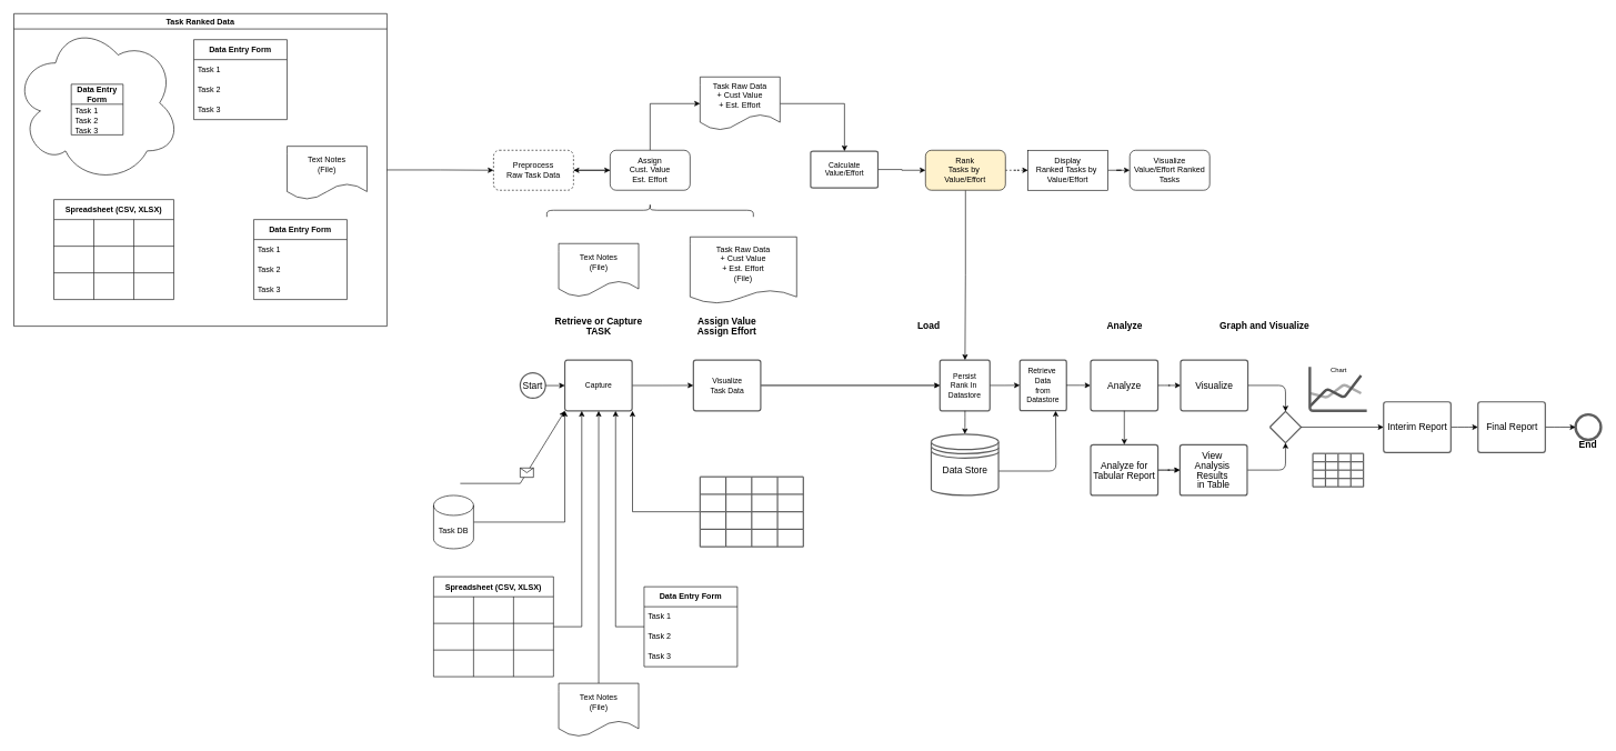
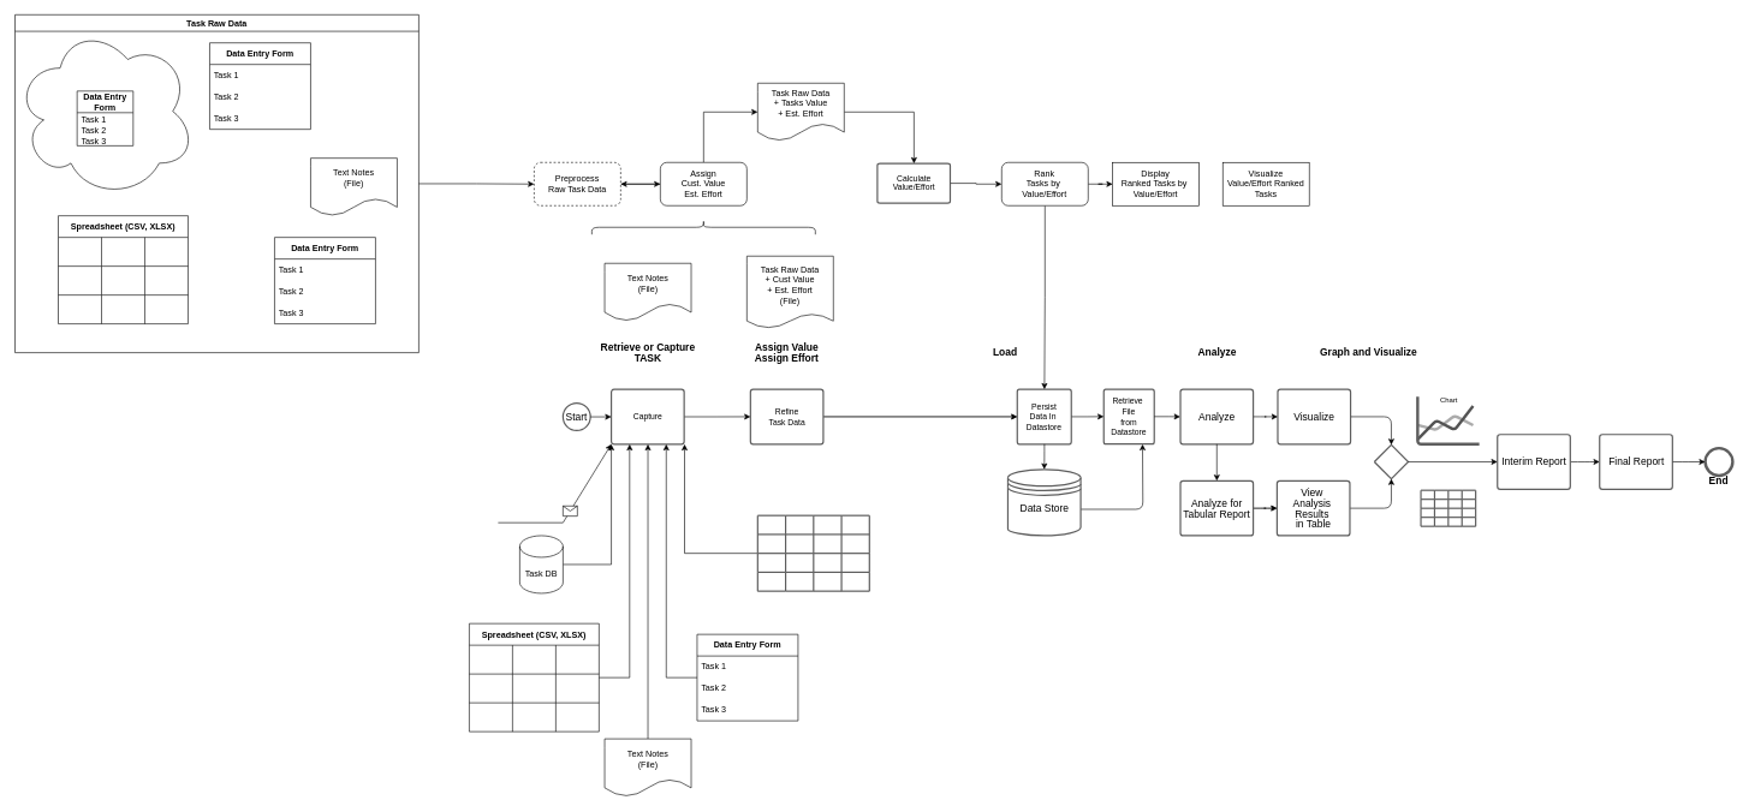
- <mxCell id="236" value="Task Ranked Data" style="swimlane;whiteSpace=wrap;html=1;" parent="1" vertex="1"><mxGeometry x="20" y="20" width="560" height="469" as="geometry"><mxRectangle x="-970" y="141" width="140" height="30" as="alternateBounds" /></mxGeometry></mxCell>
+ <mxCell id="236" value="Task Raw Data" style="swimlane;whiteSpace=wrap;html=1;" parent="1" vertex="1"><mxGeometry x="20" y="20" width="560" height="469" as="geometry"><mxRectangle x="-970" y="141" width="140" height="30" as="alternateBounds" /></mxGeometry></mxCell>
- <mxCell id="171" value="Task Raw Data&lt;br style=&quot;border-color: var(--border-color);&quot;&gt;&lt;span style=&quot;&quot;&gt;+ Cust Value&lt;/span&gt;&lt;br style=&quot;border-color: var(--border-color);&quot;&gt;&lt;span style=&quot;&quot;&gt;+ Est. Effort&lt;/span&gt;" style="shape=document;whiteSpace=wrap;html=1;boundedLbl=1;fontSize=12;" parent="1" vertex="1"><mxGeometry x="1050" y="115" width="120" height="80" as="geometry" /></mxCell>
+ <mxCell id="171" value="Task Raw Data&lt;br style=&quot;border-color: var(--border-color);&quot;&gt;&lt;span style=&quot;&quot;&gt;+ Tasks Value&lt;/span&gt;&lt;br style=&quot;border-color: var(--border-color);&quot;&gt;&lt;span style=&quot;&quot;&gt;+ Est. Effort&lt;/span&gt;" style="shape=document;whiteSpace=wrap;html=1;boundedLbl=1;fontSize=12;" parent="1" vertex="1"><mxGeometry x="1050" y="115" width="120" height="80" as="geometry" /></mxCell>
- <mxCell id="166" value="Rank &lt;br&gt;Tasks by&amp;nbsp;&lt;br&gt;Value/Effort" style="rounded=1;whiteSpace=wrap;html=1;fontSize=12;fillColor=#fff2cc;" parent="1" vertex="1"><mxGeometry x="1388.4" y="225" width="120" height="60" as="geometry" /></mxCell>
+ <mxCell id="166" value="Rank &lt;br&gt;Tasks by&amp;nbsp;&lt;br&gt;Value/Effort" style="rounded=1;whiteSpace=wrap;html=1;fontSize=12;" parent="1" vertex="1"><mxGeometry x="1388.4" y="225" width="120" height="60" as="geometry" /></mxCell>
- <mxCell id="164" value="" style="edgeStyle=orthogonalEdgeStyle;rounded=0;orthogonalLoop=1;jettySize=auto;html=1;fontSize=12;dashed=1;" parent="1" source="166" target="169" edge="1"><mxGeometry relative="1" as="geometry" /></mxCell>
+ <mxCell id="164" value="" style="edgeStyle=orthogonalEdgeStyle;rounded=0;orthogonalLoop=1;jettySize=auto;html=1;fontSize=12;" parent="1" source="166" target="169" edge="1"><mxGeometry relative="1" as="geometry" /></mxCell>
- <mxCell id="168" value="" style="edgeStyle=orthogonalEdgeStyle;rounded=0;orthogonalLoop=1;jettySize=auto;html=1;" parent="1" source="169" target="265" edge="1"><mxGeometry relative="1" as="geometry" /></mxCell>
- <mxCell id="265" value="Visualize&lt;br&gt;Value/Effort Ranked Tasks" style="rounded=1;whiteSpace=wrap;html=1;fontSize=12;" parent="1" vertex="1"><mxGeometry x="1695" y="225" width="120" height="60" as="geometry" /></mxCell>
+ <mxCell id="265" value="Visualize&lt;br&gt;Value/Effort Ranked Tasks" style="whiteSpace=wrap;html=1;fontSize=12;rounded=0;" parent="1" vertex="1"><mxGeometry x="1695" y="225" width="120" height="60" as="geometry" /></mxCell>
- <mxCell id="266" value="Task Raw Data&lt;br style=&quot;border-color: var(--border-color);&quot;&gt;&lt;span style=&quot;&quot;&gt;+ Cust Value&lt;/span&gt;&lt;br style=&quot;border-color: var(--border-color);&quot;&gt;&lt;span style=&quot;&quot;&gt;+ Est. Effort&lt;/span&gt;&lt;br&gt;(File)" style="shape=document;whiteSpace=wrap;html=1;boundedLbl=1;size=0.2;" parent="1" vertex="1"><mxGeometry x="1035" y="355" width="160" height="100" as="geometry" /></mxCell>
+ <mxCell id="266" value="Task Raw Data&lt;br style=&quot;border-color: var(--border-color);&quot;&gt;&lt;span style=&quot;&quot;&gt;+ Cust Value&lt;/span&gt;&lt;br style=&quot;border-color: var(--border-color);&quot;&gt;&lt;span style=&quot;&quot;&gt;+ Est. Effort&lt;/span&gt;&lt;br&gt;(File)" style="shape=document;whiteSpace=wrap;html=1;boundedLbl=1;size=0.2;" parent="1" vertex="1"><mxGeometry x="1035" y="355" width="120" height="100" as="geometry" /></mxCell>
- <mxCell id="43" value="&lt;font face=&quot;Arial&quot;&gt;&lt;span style=&quot;font-size: 11.29px;&quot;&gt;Visualize &lt;br&gt;Task Data&lt;/span&gt;&lt;/font&gt;" style="text;vsdxID=54;fillColor=none;gradientColor=none;strokeColor=none;strokeWidth=2;spacingTop=-3;spacingBottom=-3;spacingLeft=-3;spacingRight=-3;labelBackgroundColor=none;rounded=1;html=1;whiteSpace=wrap;verticalAlign=middle;align=center;;html=1;fontColor=#000000;" parent="41" vertex="1"><mxGeometry y="-0.2" width="101.6" height="76.2" as="geometry" /></mxCell>
+ <mxCell id="43" value="&lt;font face=&quot;Arial&quot;&gt;&lt;span style=&quot;font-size: 11.29px;&quot;&gt;Refine &lt;br&gt;Task Data&lt;/span&gt;&lt;/font&gt;" style="text;vsdxID=54;fillColor=none;gradientColor=none;strokeColor=none;strokeWidth=2;spacingTop=-3;spacingBottom=-3;spacingLeft=-3;spacingRight=-3;labelBackgroundColor=none;rounded=1;html=1;whiteSpace=wrap;verticalAlign=middle;align=center;;html=1;fontColor=#000000;" parent="41" vertex="1"><mxGeometry y="-0.2" width="101.6" height="76.2" as="geometry" /></mxCell>
- <mxCell id="28" value="&lt;div style=&quot;&quot;&gt;&lt;p style=&quot;margin: 0px; text-indent: 0px; direction: ltr;&quot;&gt;&lt;font face=&quot;Arial&quot;&gt;&lt;span style=&quot;font-size: 11.29px;&quot;&gt;Persist&lt;/span&gt;&lt;/font&gt;&lt;/p&gt;&lt;p style=&quot;margin: 0px; text-indent: 0px; direction: ltr;&quot;&gt;&lt;font face=&quot;Arial&quot;&gt;&lt;span style=&quot;font-size: 11.29px;&quot;&gt;Rank&amp;nbsp;&lt;/span&gt;&lt;/font&gt;&lt;span style=&quot;font-size: 11.29px; font-family: Arial; background-color: initial;&quot;&gt;In&amp;nbsp;&lt;/span&gt;&lt;/p&gt;&lt;p style=&quot;margin: 0px; text-indent: 0px; direction: ltr;&quot;&gt;&lt;font face=&quot;Arial&quot;&gt;&lt;span style=&quot;font-size: 11.29px;&quot;&gt;Datastore&lt;/span&gt;&lt;/font&gt;&lt;/p&gt;&lt;/div&gt;" style="text;vsdxID=33;fillColor=none;gradientColor=none;strokeColor=none;strokeWidth=2;spacingTop=-3;spacingBottom=-3;spacingLeft=-3;spacingRight=-3;labelBackgroundColor=none;rounded=1;html=1;whiteSpace=wrap;verticalAlign=middle;align=center;;html=1;fontColor=#000000;" parent="26" vertex="1"><mxGeometry y="-0.2" width="75.446" height="76.2" as="geometry" /></mxCell>
+ <mxCell id="28" value="&lt;div style=&quot;&quot;&gt;&lt;p style=&quot;margin: 0px; text-indent: 0px; direction: ltr;&quot;&gt;&lt;font face=&quot;Arial&quot;&gt;&lt;span style=&quot;font-size: 11.29px;&quot;&gt;Persist&lt;/span&gt;&lt;/font&gt;&lt;/p&gt;&lt;p style=&quot;margin: 0px; text-indent: 0px; direction: ltr;&quot;&gt;&lt;font face=&quot;Arial&quot;&gt;&lt;span style=&quot;font-size: 11.29px;&quot;&gt;Data&amp;nbsp;&lt;/span&gt;&lt;/font&gt;&lt;span style=&quot;font-size: 11.29px; font-family: Arial; background-color: initial;&quot;&gt;In&amp;nbsp;&lt;/span&gt;&lt;/p&gt;&lt;p style=&quot;margin: 0px; text-indent: 0px; direction: ltr;&quot;&gt;&lt;font face=&quot;Arial&quot;&gt;&lt;span style=&quot;font-size: 11.29px;&quot;&gt;Datastore&lt;/span&gt;&lt;/font&gt;&lt;/p&gt;&lt;/div&gt;" style="text;vsdxID=33;fillColor=none;gradientColor=none;strokeColor=none;strokeWidth=2;spacingTop=-3;spacingBottom=-3;spacingLeft=-3;spacingRight=-3;labelBackgroundColor=none;rounded=1;html=1;whiteSpace=wrap;verticalAlign=middle;align=center;;html=1;fontColor=#000000;" parent="26" vertex="1"><mxGeometry y="-0.2" width="75.446" height="76.2" as="geometry" /></mxCell>
- <mxCell id="269" value="&lt;div style=&quot;&quot;&gt;&lt;p style=&quot;margin: 0px; text-indent: 0px; direction: ltr;&quot;&gt;&lt;font face=&quot;Arial&quot;&gt;&lt;span style=&quot;font-size: 11.29px;&quot;&gt;Retrieve&amp;nbsp;&lt;/span&gt;&lt;/font&gt;&lt;/p&gt;&lt;p style=&quot;margin: 0px; text-indent: 0px; direction: ltr;&quot;&gt;&lt;font face=&quot;Arial&quot;&gt;&lt;span style=&quot;font-size: 11.29px;&quot;&gt;Data&lt;/span&gt;&lt;/font&gt;&lt;/p&gt;&lt;p style=&quot;margin: 0px; text-indent: 0px; direction: ltr;&quot;&gt;&lt;font face=&quot;Arial&quot;&gt;&lt;span style=&quot;font-size: 11.29px;&quot;&gt;from Datastore&lt;/span&gt;&lt;/font&gt;&lt;/p&gt;&lt;/div&gt;" style="text;vsdxID=33;fillColor=none;gradientColor=none;strokeColor=none;strokeWidth=2;spacingTop=-3;spacingBottom=-3;spacingLeft=-3;spacingRight=-3;labelBackgroundColor=none;rounded=1;html=1;whiteSpace=wrap;verticalAlign=middle;align=center;;html=1;fontColor=#000000;" parent="267" vertex="1"><mxGeometry y="-0.2" width="70" height="76.2" as="geometry" /></mxCell>
+ <mxCell id="269" value="&lt;div style=&quot;&quot;&gt;&lt;p style=&quot;margin: 0px; text-indent: 0px; direction: ltr;&quot;&gt;&lt;font face=&quot;Arial&quot;&gt;&lt;span style=&quot;font-size: 11.29px;&quot;&gt;Retrieve&amp;nbsp;&lt;/span&gt;&lt;/font&gt;&lt;/p&gt;&lt;p style=&quot;margin: 0px; text-indent: 0px; direction: ltr;&quot;&gt;&lt;font face=&quot;Arial&quot;&gt;&lt;span style=&quot;font-size: 11.29px;&quot;&gt;File&lt;/span&gt;&lt;/font&gt;&lt;/p&gt;&lt;p style=&quot;margin: 0px; text-indent: 0px; direction: ltr;&quot;&gt;&lt;font face=&quot;Arial&quot;&gt;&lt;span style=&quot;font-size: 11.29px;&quot;&gt;from Datastore&lt;/span&gt;&lt;/font&gt;&lt;/p&gt;&lt;/div&gt;" style="text;vsdxID=33;fillColor=none;gradientColor=none;strokeColor=none;strokeWidth=2;spacingTop=-3;spacingBottom=-3;spacingLeft=-3;spacingRight=-3;labelBackgroundColor=none;rounded=1;html=1;whiteSpace=wrap;verticalAlign=middle;align=center;;html=1;fontColor=#000000;" parent="267" vertex="1"><mxGeometry y="-0.2" width="70" height="76.2" as="geometry" /></mxCell>
- <mxCell id="156" value="Task DB" style="shape=cylinder3;whiteSpace=wrap;html=1;boundedLbl=1;backgroundOutline=1;size=15;fontSize=12;" parent="1" vertex="1"><mxGeometry x="650" y="743" width="60" height="80" as="geometry" /></mxCell>
+ <mxCell id="156" value="Task DB" style="shape=cylinder3;whiteSpace=wrap;html=1;boundedLbl=1;backgroundOutline=1;size=15;fontSize=12;" parent="1" vertex="1"><mxGeometry x="720" y="743" width="60" height="80" as="geometry" /></mxCell>
